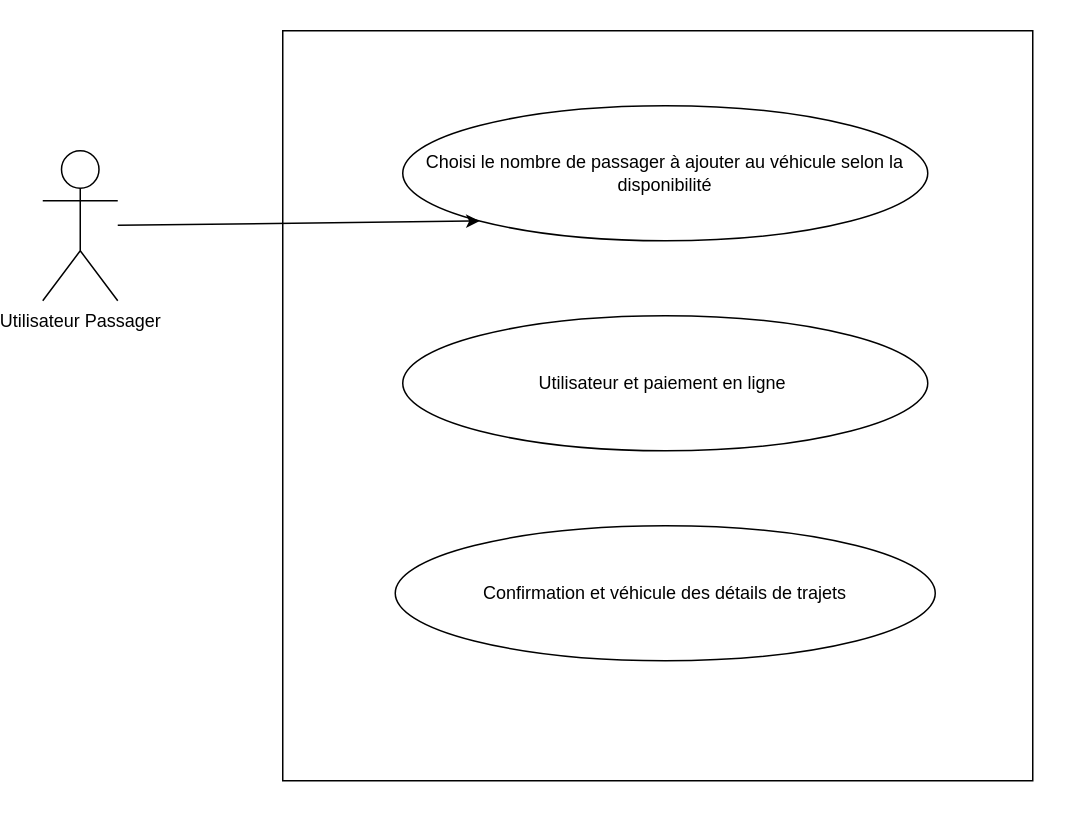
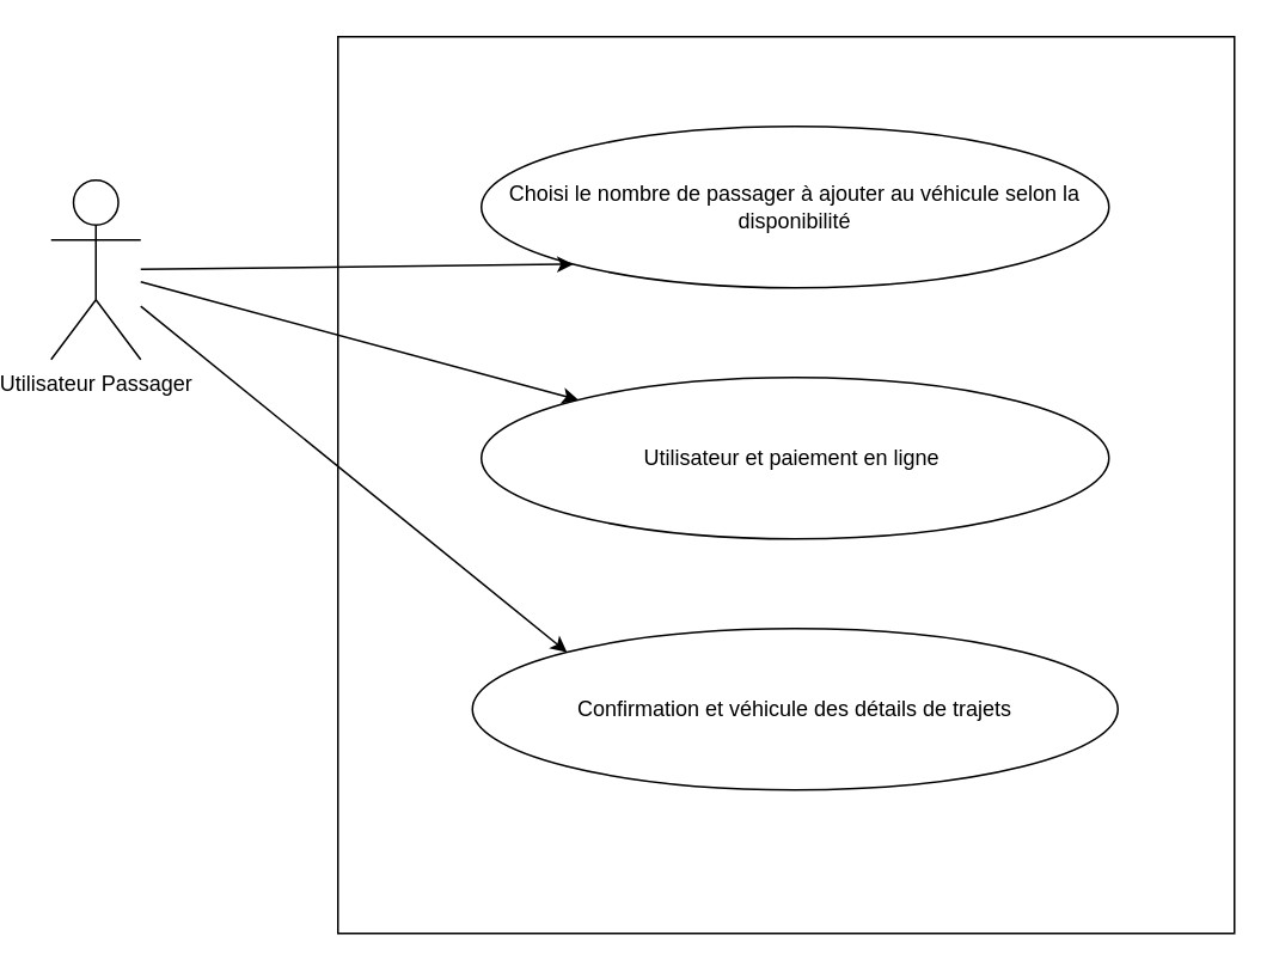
+ <mxCell id="8" value="" style="endArrow=classic;html=1;rounded=0;" edge="1" parent="1" source="3" target="5"><mxGeometry width="50" height="50" relative="1" as="geometry"><mxPoint x="90" y="130" as="sourcePoint" /><mxPoint x="328" y="323" as="targetPoint" /></mxGeometry></mxCell>
+ <mxCell id="7" value="" style="endArrow=classic;html=1;rounded=0;entryX=0;entryY=0;entryDx=0;entryDy=0;" edge="1" parent="1" source="3" target="6"><mxGeometry width="50" height="50" relative="1" as="geometry"><mxPoint x="270" y="320" as="sourcePoint" /><mxPoint x="320" y="270" as="targetPoint" /></mxGeometry></mxCell>
